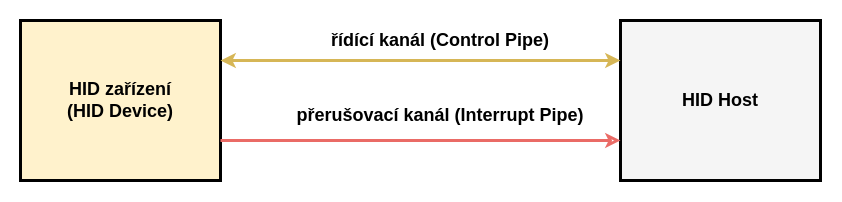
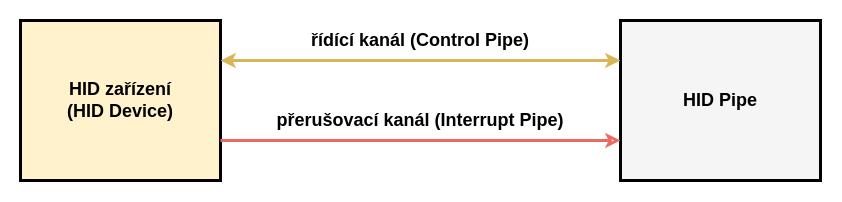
- <mxCell id="6" value="&lt;font style=&quot;font-size: 18px; color: rgb(0, 0, 0);&quot;&gt;&lt;b&gt;řídící kanál&amp;nbsp;&lt;/b&gt;&lt;b style=&quot;&quot;&gt;(&lt;/b&gt;&lt;b&gt;Control Pipe&lt;/b&gt;&lt;b style=&quot;&quot;&gt;)&lt;/b&gt;&lt;/font&gt;" style="text;html=1;align=center;verticalAlign=middle;whiteSpace=wrap;rounded=0;" parent="1" vertex="1"><mxGeometry x="290" y="20" width="300" height="40" as="geometry" /></mxCell>
+ <mxCell id="6" value="&lt;font style=&quot;font-size: 18px; color: rgb(0, 0, 0);&quot;&gt;&lt;b&gt;řídící kanál&amp;nbsp;&lt;/b&gt;&lt;b style=&quot;&quot;&gt;(&lt;/b&gt;&lt;b&gt;Control Pipe&lt;/b&gt;&lt;b style=&quot;&quot;&gt;)&lt;/b&gt;&lt;/font&gt;" style="text;html=1;align=center;verticalAlign=middle;whiteSpace=wrap;rounded=0;" parent="1" vertex="1"><mxGeometry x="270" y="20" width="300" height="40" as="geometry" /></mxCell>
- <mxCell id="3" value="&lt;font style=&quot;font-size: 18px; color: rgb(0, 0, 0);&quot;&gt;&lt;b style=&quot;&quot;&gt;HID&amp;nbsp;&lt;/b&gt;&lt;/font&gt;&lt;b style=&quot;color: rgb(0, 0, 0); font-size: 18px; background-color: transparent;&quot;&gt;Host&lt;/b&gt;" style="rounded=0;whiteSpace=wrap;html=1;strokeWidth=3;fillColor=#f5f5f5;fontColor=#333333;strokeColor=#000000;" parent="1" vertex="1"><mxGeometry x="620" y="20" width="200" height="160" as="geometry" /></mxCell>
+ <mxCell id="3" value="&lt;font style=&quot;font-size: 18px; color: rgb(0, 0, 0);&quot;&gt;&lt;b style=&quot;&quot;&gt;HID&amp;nbsp;&lt;/b&gt;&lt;/font&gt;&lt;b style=&quot;color: rgb(0, 0, 0); font-size: 18px; background-color: transparent;&quot;&gt;Pipe&lt;/b&gt;" style="rounded=0;whiteSpace=wrap;html=1;strokeWidth=3;fillColor=#f5f5f5;fontColor=#333333;strokeColor=#000000;" parent="1" vertex="1"><mxGeometry x="620" y="20" width="200" height="160" as="geometry" /></mxCell>
- <mxCell id="7" value="&lt;font style=&quot;font-size: 18px; color: rgb(0, 0, 0);&quot;&gt;&lt;b&gt;přerušovací kanál&amp;nbsp;&lt;/b&gt;&lt;b style=&quot;&quot;&gt;(&lt;/b&gt;&lt;/font&gt;&lt;b style=&quot;font-size: 18px;&quot;&gt;Interrupt Pipe&lt;/b&gt;&lt;span style=&quot;font-size: 18px;&quot;&gt;&lt;b&gt;)&lt;/b&gt;&lt;/span&gt;" style="text;html=1;align=center;verticalAlign=middle;whiteSpace=wrap;rounded=0;" parent="1" vertex="1"><mxGeometry x="290" y="95" width="300" height="40" as="geometry" /></mxCell>
+ <mxCell id="7" value="&lt;font style=&quot;font-size: 18px; color: rgb(0, 0, 0);&quot;&gt;&lt;b&gt;přerušovací kanál&amp;nbsp;&lt;/b&gt;&lt;b style=&quot;&quot;&gt;(&lt;/b&gt;&lt;/font&gt;&lt;b style=&quot;font-size: 18px;&quot;&gt;Interrupt Pipe&lt;/b&gt;&lt;span style=&quot;font-size: 18px;&quot;&gt;&lt;b&gt;)&lt;/b&gt;&lt;/span&gt;" style="text;html=1;align=center;verticalAlign=middle;whiteSpace=wrap;rounded=0;" parent="1" vertex="1"><mxGeometry x="270" y="100" width="300" height="40" as="geometry" /></mxCell>
